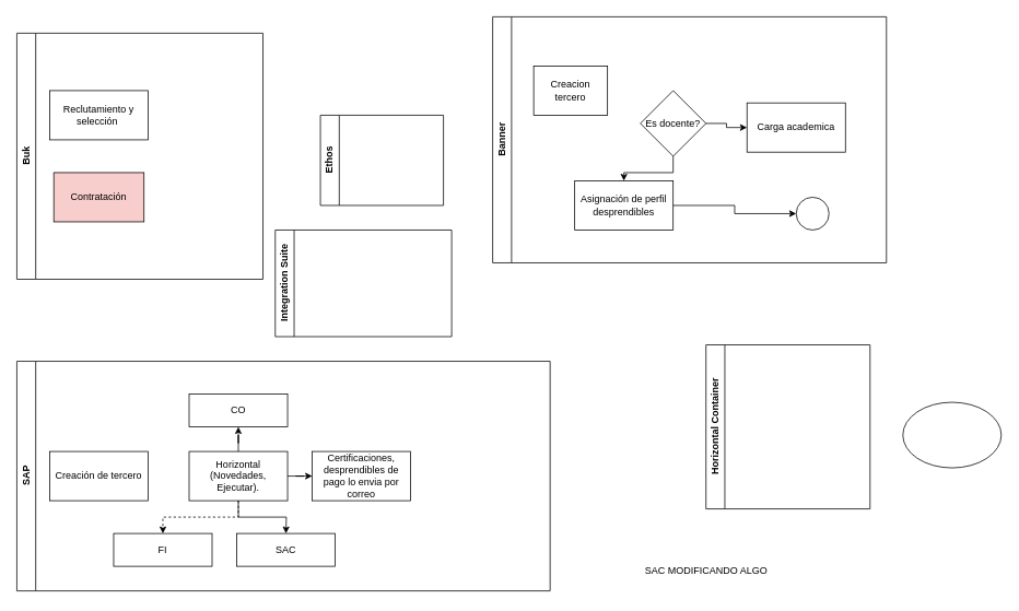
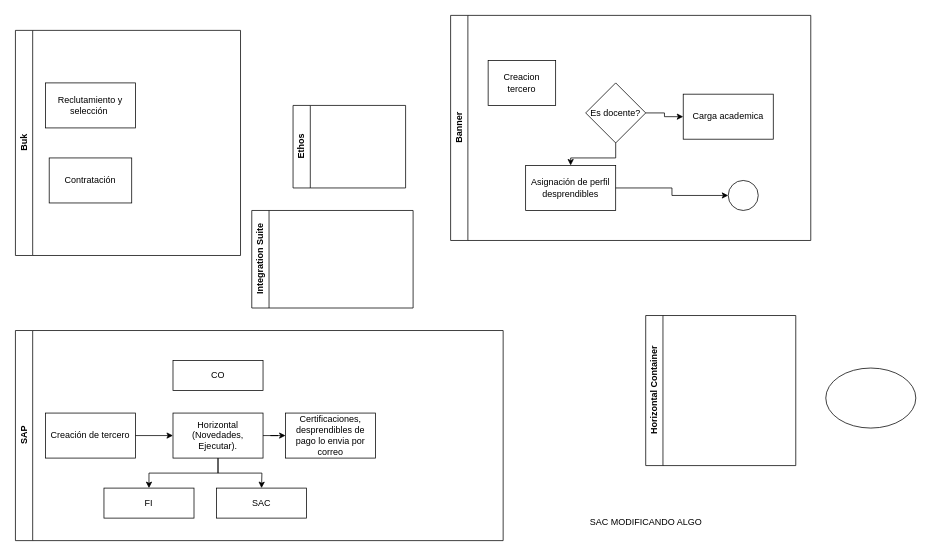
- <mxCell id="4" value="Contratación" style="rounded=0;whiteSpace=wrap;html=1;fillColor=#f8cecc;" parent="2" vertex="1"><mxGeometry x="45" y="170" width="110" height="60" as="geometry" /></mxCell>
+ <mxCell id="4" value="Contratación" style="rounded=0;whiteSpace=wrap;html=1;" parent="2" vertex="1"><mxGeometry x="45" y="170" width="110" height="60" as="geometry" /></mxCell>
- <mxCell id="24" style="edgeStyle=orthogonalEdgeStyle;rounded=0;orthogonalLoop=1;jettySize=auto;html=1;" parent="14" source="19" target="23" edge="1"><mxGeometry relative="1" as="geometry"><mxPoint x="270" y="70" as="targetPoint" /></mxGeometry></mxCell>
+ <mxCell id="20" style="edgeStyle=orthogonalEdgeStyle;rounded=0;orthogonalLoop=1;jettySize=auto;html=1;" parent="14" source="15" target="19" edge="1"><mxGeometry relative="1" as="geometry"><mxPoint x="300" y="140" as="targetPoint" /></mxGeometry></mxCell>
- <mxCell id="17" style="edgeStyle=orthogonalEdgeStyle;rounded=0;orthogonalLoop=1;jettySize=auto;html=1;entryX=0.5;entryY=0;entryDx=0;entryDy=0;dashed=1;" parent="14" source="19" target="22" edge="1"><mxGeometry relative="1" as="geometry"><mxPoint x="270" y="220" as="targetPoint" /></mxGeometry></mxCell>
+ <mxCell id="17" style="edgeStyle=orthogonalEdgeStyle;rounded=0;orthogonalLoop=1;jettySize=auto;html=1;entryX=0.5;entryY=0;entryDx=0;entryDy=0;" parent="14" source="19" target="22" edge="1"><mxGeometry relative="1" as="geometry"><mxPoint x="270" y="220" as="targetPoint" /></mxGeometry></mxCell>
